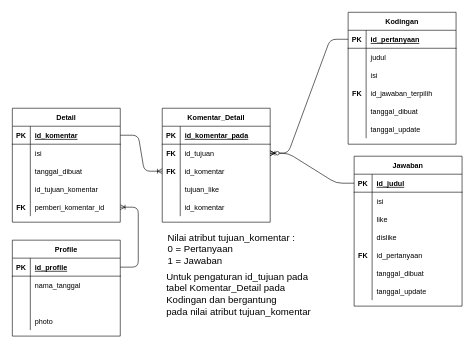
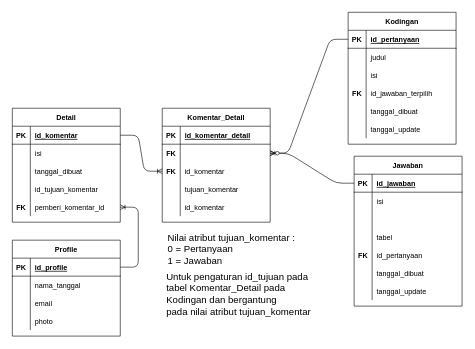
- <mxCell id="7" value="id_komentar_pada" style="shape=partialRectangle;connectable=0;fillColor=none;top=0;left=0;bottom=0;right=0;align=left;spacingLeft=6;fontStyle=5;overflow=hidden;" vertex="1" parent="5"><mxGeometry x="30" width="150" height="30" as="geometry" /></mxCell>
+ <mxCell id="7" value="id_komentar_detail" style="shape=partialRectangle;connectable=0;fillColor=none;top=0;left=0;bottom=0;right=0;align=left;spacingLeft=6;fontStyle=5;overflow=hidden;" vertex="1" parent="5"><mxGeometry x="30" width="150" height="30" as="geometry" /></mxCell>
- <mxCell id="10" value="id_tujuan" style="shape=partialRectangle;connectable=0;fillColor=none;top=0;left=0;bottom=0;right=0;align=left;spacingLeft=6;overflow=hidden;" vertex="1" parent="8"><mxGeometry x="30" width="150" height="30" as="geometry" /></mxCell>
- <mxCell id="24" value="id_judul" style="shape=partialRectangle;connectable=0;fillColor=none;top=0;left=0;bottom=0;right=0;align=left;spacingLeft=6;fontStyle=5;overflow=hidden;" vertex="1" parent="22"><mxGeometry x="30" width="150" height="30" as="geometry" /></mxCell>
+ <mxCell id="24" value="id_jawaban" style="shape=partialRectangle;connectable=0;fillColor=none;top=0;left=0;bottom=0;right=0;align=left;spacingLeft=6;fontStyle=5;overflow=hidden;" vertex="1" parent="22"><mxGeometry x="30" width="150" height="30" as="geometry" /></mxCell>
- <mxCell id="16" value="tujuan_like" style="shape=partialRectangle;connectable=0;fillColor=none;top=0;left=0;bottom=0;right=0;align=left;spacingLeft=6;overflow=hidden;" vertex="1" parent="14"><mxGeometry x="30" width="150" height="30" as="geometry" /></mxCell>
+ <mxCell id="16" value="tujuan_komentar" style="shape=partialRectangle;connectable=0;fillColor=none;top=0;left=0;bottom=0;right=0;align=left;spacingLeft=6;overflow=hidden;" vertex="1" parent="14"><mxGeometry x="30" width="150" height="30" as="geometry" /></mxCell>
- <mxCell id="30" value="like" style="shape=partialRectangle;connectable=0;fillColor=none;top=0;left=0;bottom=0;right=0;align=left;spacingLeft=6;overflow=hidden;" vertex="1" parent="28"><mxGeometry x="30" width="150" height="30" as="geometry" /></mxCell>
- <mxCell id="33" value="dislike" style="shape=partialRectangle;connectable=0;fillColor=none;top=0;left=0;bottom=0;right=0;align=left;spacingLeft=6;overflow=hidden;" vertex="1" parent="31"><mxGeometry x="30" width="150" height="30" as="geometry" /></mxCell>
+ <mxCell id="33" value="tabel" style="shape=partialRectangle;connectable=0;fillColor=none;top=0;left=0;bottom=0;right=0;align=left;spacingLeft=6;overflow=hidden;" vertex="1" parent="31"><mxGeometry x="30" width="150" height="30" as="geometry" /></mxCell>
+ <mxCell id="88" value="email" style="shape=partialRectangle;connectable=0;fillColor=none;top=0;left=0;bottom=0;right=0;align=left;spacingLeft=6;overflow=hidden;" vertex="1" parent="86"><mxGeometry x="30" width="150" height="30" as="geometry" /></mxCell>
